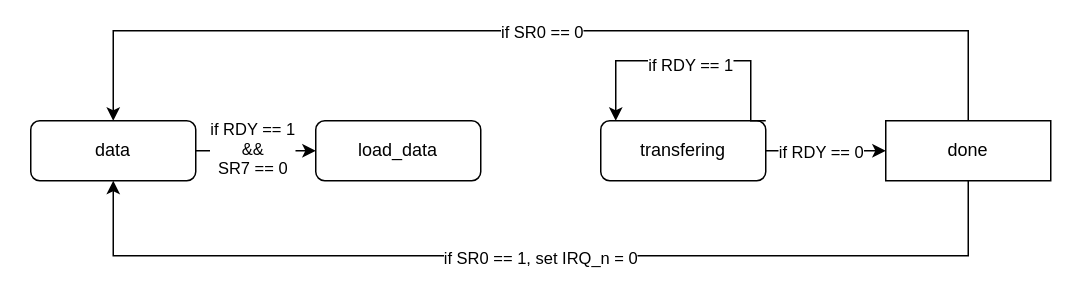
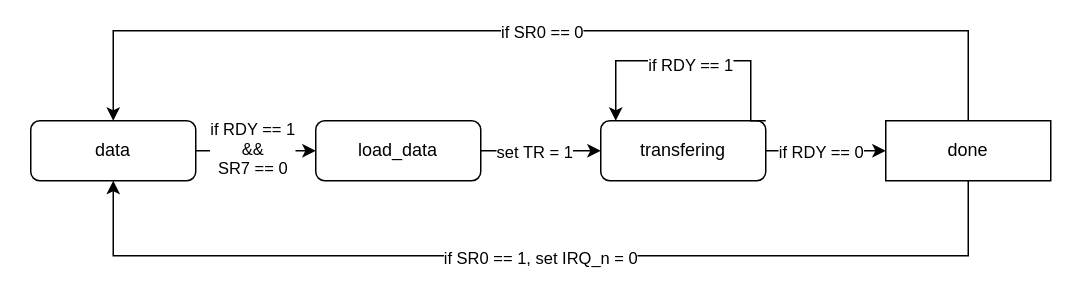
+ <mxCell id="5" value="" style="edgeStyle=orthogonalEdgeStyle;rounded=0;orthogonalLoop=1;jettySize=auto;html=1;" edge="1" parent="1" source="7" target="10"><mxGeometry relative="1" as="geometry" /></mxCell>
+ <mxCell id="6" value="set TR = 1" style="edgeLabel;html=1;align=center;verticalAlign=middle;resizable=0;points=[];" vertex="1" connectable="0" parent="5"><mxGeometry x="-0.131" relative="1" as="geometry"><mxPoint as="offset" /></mxGeometry></mxCell>
